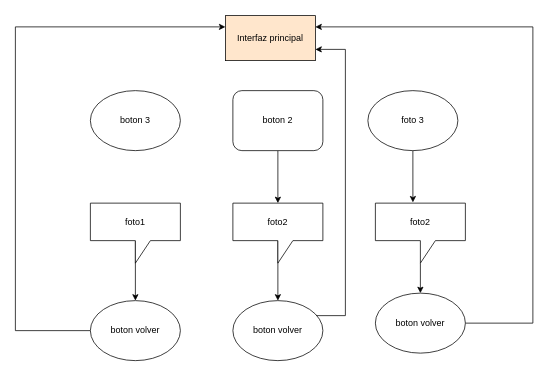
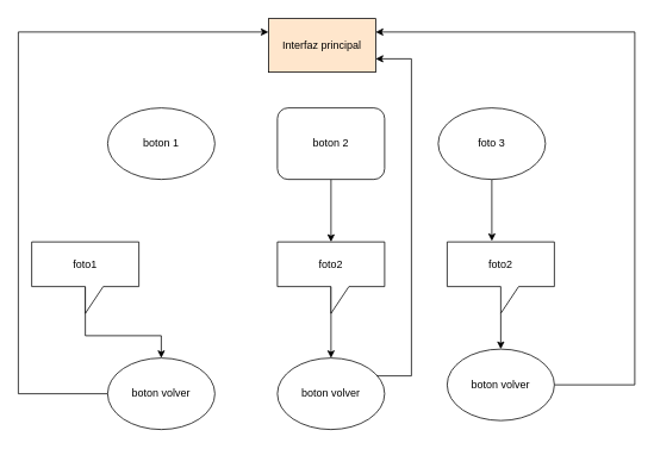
- <mxCell id="3" value="boton 3" style="ellipse;whiteSpace=wrap;html=1;" vertex="1" parent="1"><mxGeometry x="120" y="120" width="120" height="80" as="geometry" /></mxCell>
+ <mxCell id="3" value="boton 1" style="ellipse;whiteSpace=wrap;html=1;" vertex="1" parent="1"><mxGeometry x="120" y="120" width="120" height="80" as="geometry" /></mxCell>
- <mxCell id="10" value="foto1" style="shape=callout;whiteSpace=wrap;html=1;perimeter=calloutPerimeter;" vertex="1" parent="1"><mxGeometry x="120" y="270" width="120" height="80" as="geometry" /></mxCell>
+ <mxCell id="10" value="foto1" style="shape=callout;whiteSpace=wrap;html=1;perimeter=calloutPerimeter;" vertex="1" parent="1"><mxGeometry x="35" y="270" width="120" height="80" as="geometry" /></mxCell>
